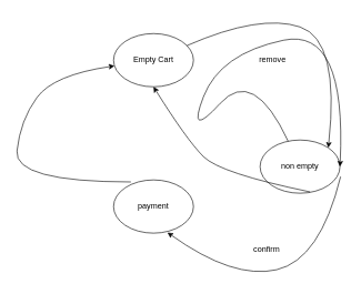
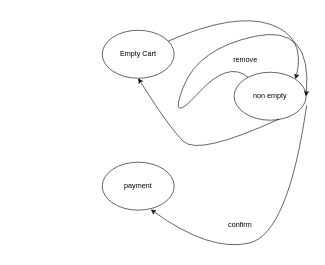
- <mxCell id="11" value="remove&amp;nbsp;" style="text;html=1;align=center;verticalAlign=middle;resizable=0;points=[];autosize=1;strokeColor=none;" vertex="1" parent="1"><mxGeometry x="380" y="80" width="60" height="20" as="geometry" /></mxCell>
+ <mxCell id="11" value="remove&amp;nbsp;" style="text;html=1;align=center;verticalAlign=middle;resizable=0;points=[];autosize=1;strokeColor=none;" vertex="1" parent="1"><mxGeometry x="380" y="90" width="60" height="20" as="geometry" /></mxCell>
- <mxCell id="9" value="" style="curved=1;endArrow=classic;html=1;exitX=0.217;exitY=0.038;exitDx=0;exitDy=0;exitPerimeter=0;" edge="1" parent="1" source="4" target="2"><mxGeometry width="50" height="50" relative="1" as="geometry"><mxPoint x="280" y="260" as="sourcePoint" /><mxPoint x="330" y="210" as="targetPoint" /><Array as="points"><mxPoint x="20" y="273" /><mxPoint x="30" y="180" /><mxPoint x="80" y="112" /></Array></mxGeometry></mxCell>
- <mxCell id="3" value="non empty" style="ellipse;whiteSpace=wrap;html=1;" vertex="1" parent="1"><mxGeometry x="390" y="210" width="120" height="80" as="geometry" /></mxCell>
+ <mxCell id="3" value="non empty" style="ellipse;whiteSpace=wrap;html=1;" vertex="1" parent="1"><mxGeometry x="390" y="120" width="120" height="80" as="geometry" /></mxCell>
